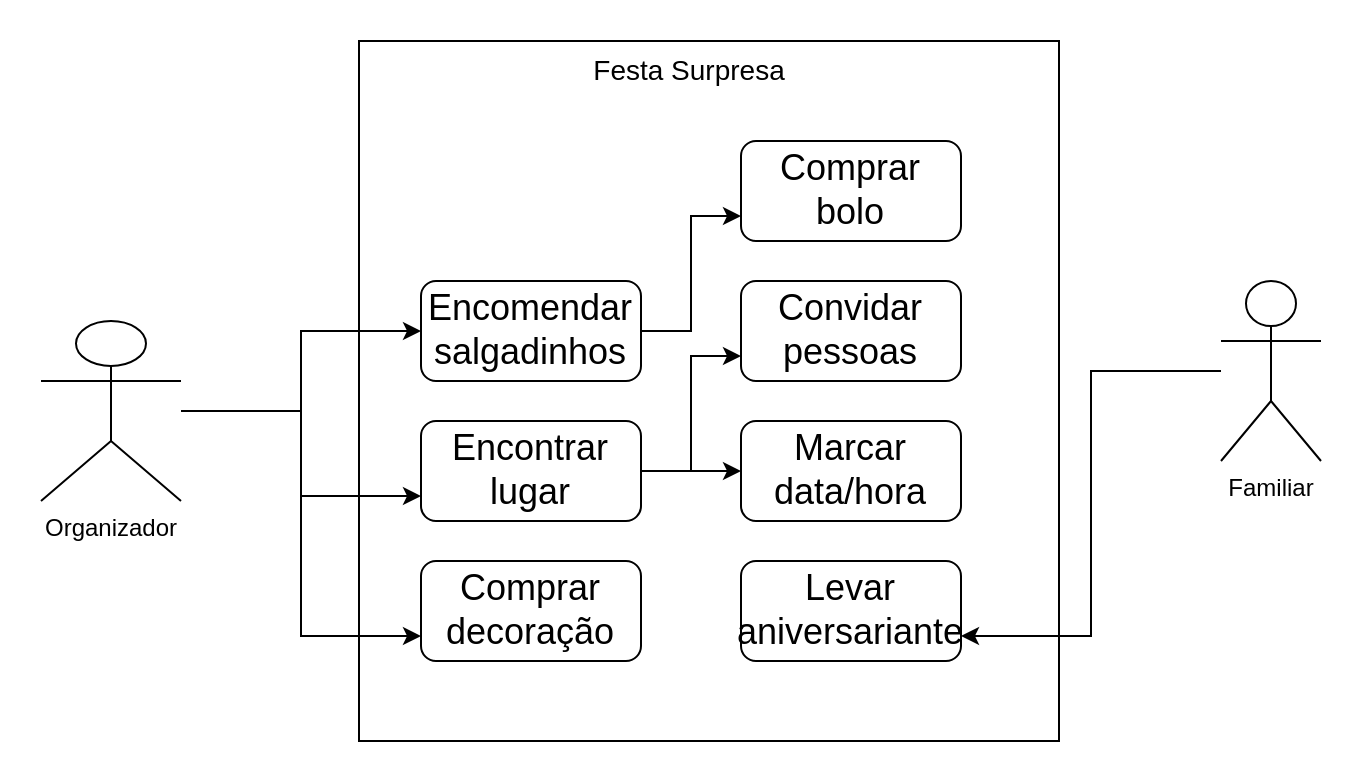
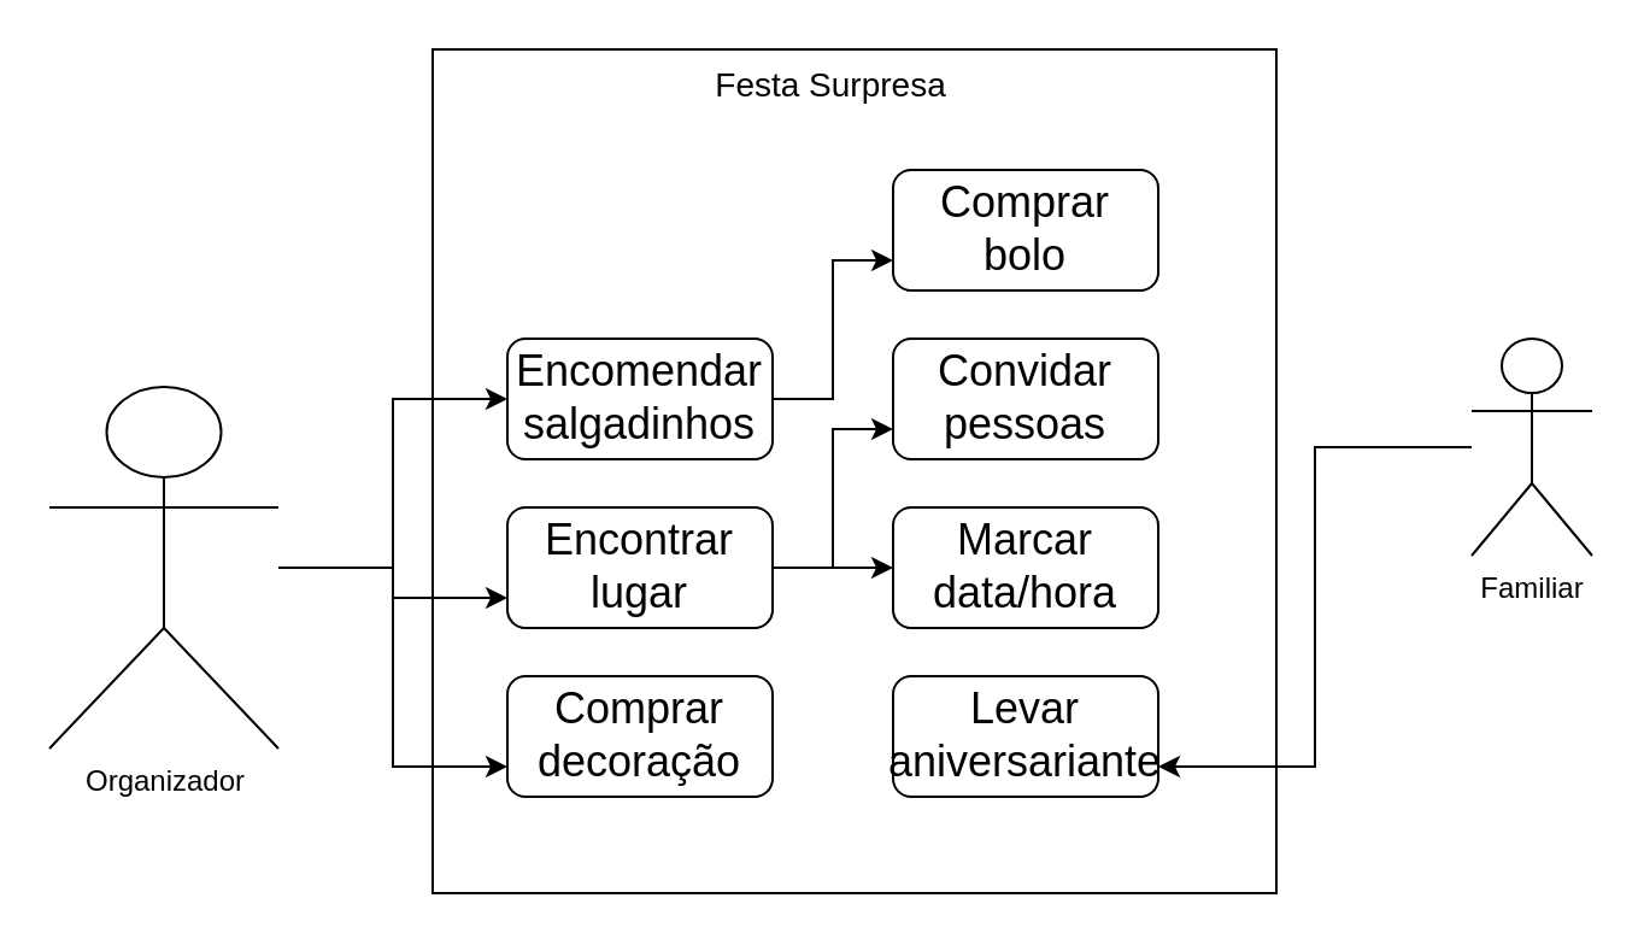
- <mxCell id="5" value="Organizador" style="shape=umlActor;verticalLabelPosition=bottom;verticalAlign=top;html=1;outlineConnect=0;" vertex="1" parent="1"><mxGeometry x="20" y="160" width="70" height="90" as="geometry" /></mxCell>
+ <mxCell id="5" value="Organizador" style="shape=umlActor;verticalLabelPosition=bottom;verticalAlign=top;html=1;outlineConnect=0;" vertex="1" parent="1"><mxGeometry x="20" y="160" width="95" height="150" as="geometry" /></mxCell>
